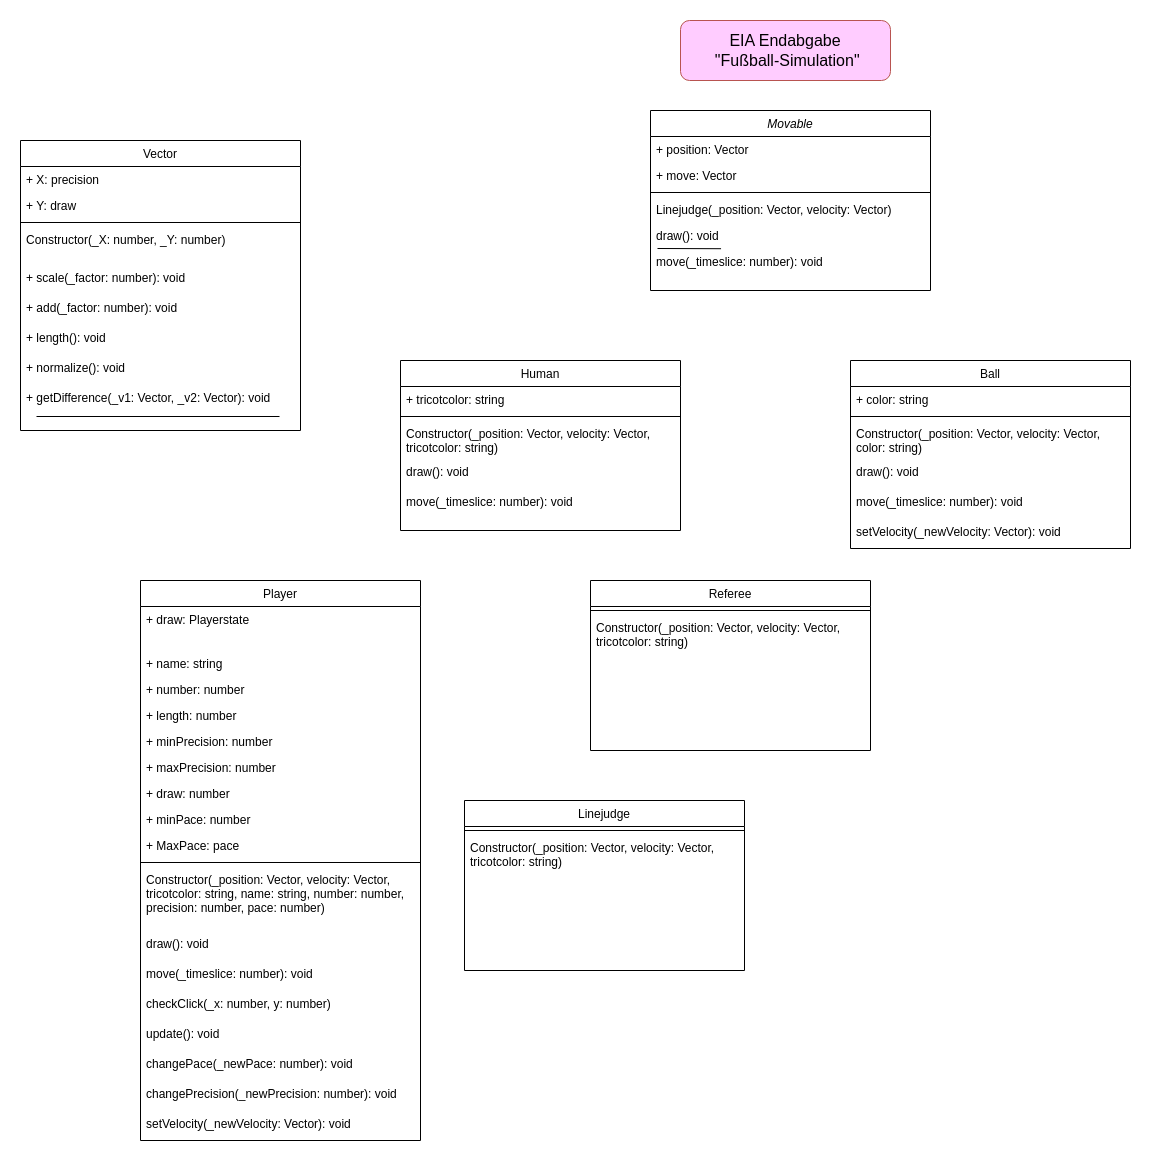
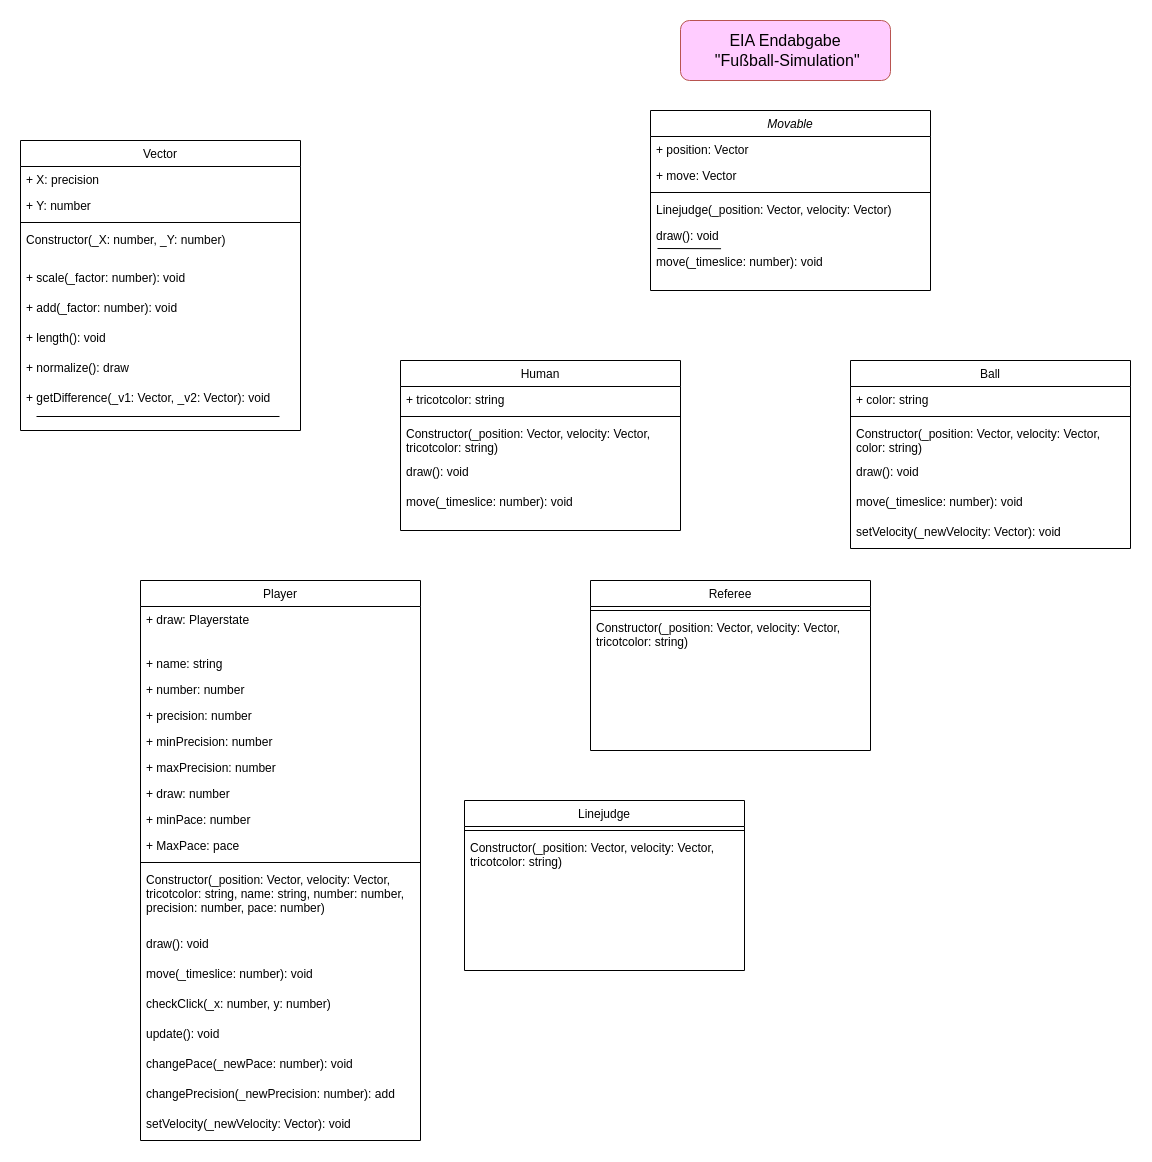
- <mxCell id="50" value="+ Y: draw" style="text;align=left;verticalAlign=top;spacingLeft=4;spacingRight=4;overflow=hidden;rotatable=0;points=[[0,0.5],[1,0.5]];portConstraint=eastwest;rounded=0;shadow=0;html=0;" vertex="1" parent="48"><mxGeometry y="52" width="280" height="26" as="geometry" /></mxCell>
+ <mxCell id="50" value="+ Y: number" style="text;align=left;verticalAlign=top;spacingLeft=4;spacingRight=4;overflow=hidden;rotatable=0;points=[[0,0.5],[1,0.5]];portConstraint=eastwest;rounded=0;shadow=0;html=0;" vertex="1" parent="48"><mxGeometry y="52" width="280" height="26" as="geometry" /></mxCell>
- <mxCell id="56" value="+ normalize(): void" style="text;align=left;verticalAlign=top;spacingLeft=4;spacingRight=4;overflow=hidden;rotatable=0;points=[[0,0.5],[1,0.5]];portConstraint=eastwest;" vertex="1" parent="48"><mxGeometry y="214" width="280" height="30" as="geometry" /></mxCell>
+ <mxCell id="56" value="+ normalize(): draw" style="text;align=left;verticalAlign=top;spacingLeft=4;spacingRight=4;overflow=hidden;rotatable=0;points=[[0,0.5],[1,0.5]];portConstraint=eastwest;" vertex="1" parent="48"><mxGeometry y="214" width="280" height="30" as="geometry" /></mxCell>
- <mxCell id="20" value="+ length: number" style="text;align=left;verticalAlign=top;spacingLeft=4;spacingRight=4;overflow=hidden;rotatable=0;points=[[0,0.5],[1,0.5]];portConstraint=eastwest;rounded=0;shadow=0;html=0;" vertex="1" parent="16"><mxGeometry y="122" width="280" height="26" as="geometry" /></mxCell>
+ <mxCell id="20" value="+ precision: number" style="text;align=left;verticalAlign=top;spacingLeft=4;spacingRight=4;overflow=hidden;rotatable=0;points=[[0,0.5],[1,0.5]];portConstraint=eastwest;rounded=0;shadow=0;html=0;" vertex="1" parent="16"><mxGeometry y="122" width="280" height="26" as="geometry" /></mxCell>
- <mxCell id="33" value="changePrecision(_newPrecision: number): void" style="text;align=left;verticalAlign=top;spacingLeft=4;spacingRight=4;overflow=hidden;rotatable=0;points=[[0,0.5],[1,0.5]];portConstraint=eastwest;" vertex="1" parent="16"><mxGeometry y="500" width="280" height="30" as="geometry" /></mxCell>
+ <mxCell id="33" value="changePrecision(_newPrecision: number): add" style="text;align=left;verticalAlign=top;spacingLeft=4;spacingRight=4;overflow=hidden;rotatable=0;points=[[0,0.5],[1,0.5]];portConstraint=eastwest;" vertex="1" parent="16"><mxGeometry y="500" width="280" height="30" as="geometry" /></mxCell>
